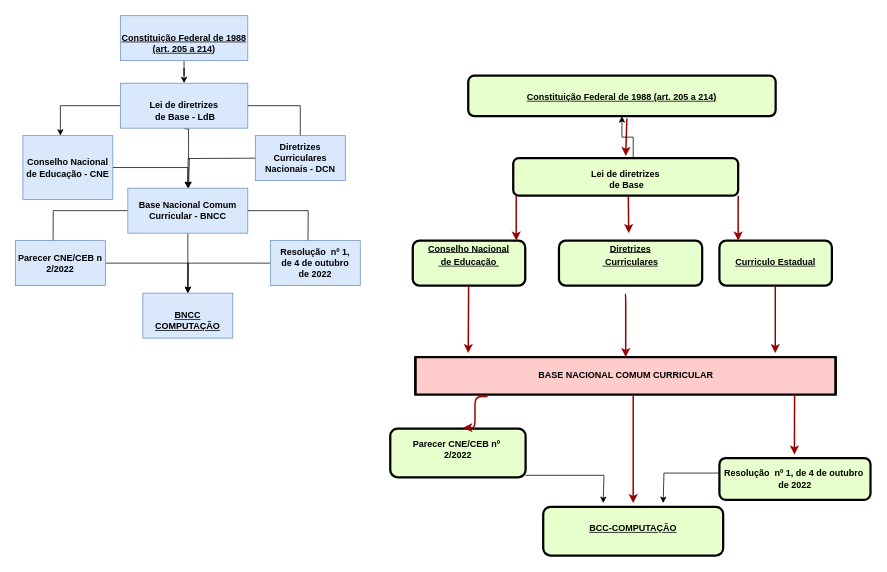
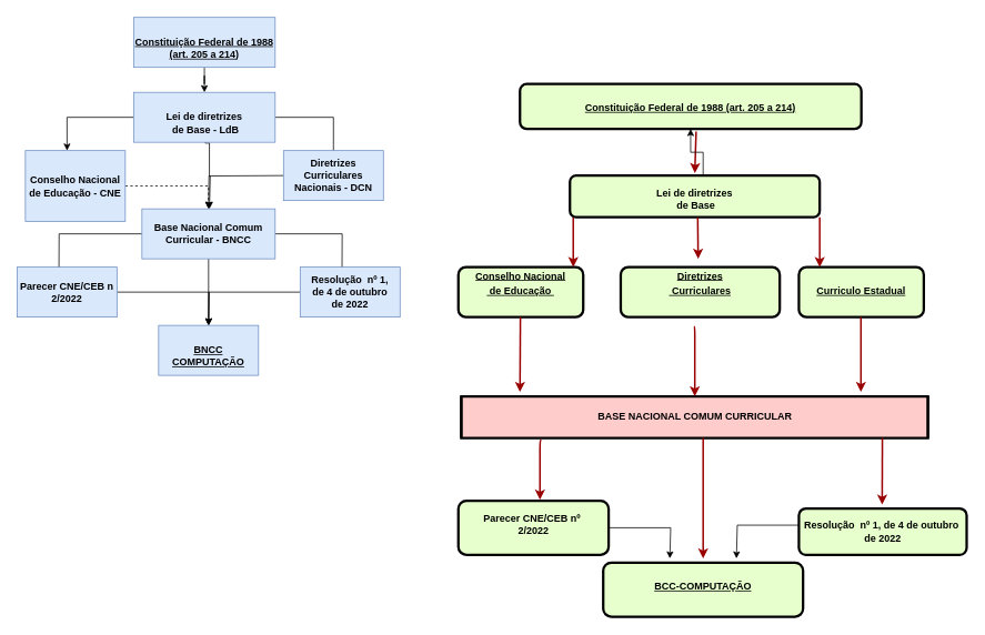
- <mxCell id="30" style="edgeStyle=orthogonalEdgeStyle;rounded=0;orthogonalLoop=1;jettySize=auto;html=1;entryX=0.5;entryY=0;entryDx=0;entryDy=0;" edge="1" parent="1" source="31" target="37"><mxGeometry relative="1" as="geometry" /></mxCell>
+ <mxCell id="30" style="edgeStyle=orthogonalEdgeStyle;rounded=0;orthogonalLoop=1;jettySize=auto;html=1;entryX=0.5;entryY=0;entryDx=0;entryDy=0;dashed=1;" edge="1" parent="1" source="31" target="37"><mxGeometry relative="1" as="geometry" /></mxCell>
- <mxCell id="8" value="&lt;div&gt;&lt;font style=&quot;vertical-align: inherit;&quot;&gt;&lt;font style=&quot;vertical-align: inherit;&quot;&gt;&lt;br&gt;&lt;/font&gt;&lt;/font&gt;&lt;/div&gt;&lt;font style=&quot;vertical-align: inherit;&quot;&gt;&lt;font style=&quot;vertical-align: inherit;&quot;&gt;&lt;font style=&quot;vertical-align: inherit;&quot;&gt;&lt;font style=&quot;vertical-align: inherit;&quot;&gt;Parecer CNE/CEB nº&amp;nbsp;&lt;/font&gt;&lt;/font&gt;&lt;/font&gt;&lt;/font&gt;&lt;div&gt;&lt;font style=&quot;vertical-align: inherit;&quot;&gt;&lt;font style=&quot;vertical-align: inherit;&quot;&gt;&lt;font style=&quot;vertical-align: inherit;&quot;&gt;&lt;font style=&quot;vertical-align: inherit;&quot;&gt;&lt;font style=&quot;vertical-align: inherit;&quot;&gt;&lt;font style=&quot;vertical-align: inherit;&quot;&gt;2/2022&lt;/font&gt;&lt;/font&gt;&lt;/font&gt;&lt;/font&gt;&lt;/font&gt;&lt;/font&gt;&lt;/div&gt;" style="verticalAlign=middle;align=center;overflow=fill;fontSize=12;fontFamily=Helvetica;html=1;rounded=1;fontStyle=1;strokeWidth=3;fillColor=#E6FFCC" parent="1" vertex="1"><mxGeometry x="520" y="570.64" width="180.5" height="65" as="geometry" /></mxCell>
+ <mxCell id="8" value="&lt;div&gt;&lt;font style=&quot;vertical-align: inherit;&quot;&gt;&lt;font style=&quot;vertical-align: inherit;&quot;&gt;&lt;br&gt;&lt;/font&gt;&lt;/font&gt;&lt;/div&gt;&lt;font style=&quot;vertical-align: inherit;&quot;&gt;&lt;font style=&quot;vertical-align: inherit;&quot;&gt;&lt;font style=&quot;vertical-align: inherit;&quot;&gt;&lt;font style=&quot;vertical-align: inherit;&quot;&gt;Parecer CNE/CEB nº&amp;nbsp;&lt;/font&gt;&lt;/font&gt;&lt;/font&gt;&lt;/font&gt;&lt;div&gt;&lt;font style=&quot;vertical-align: inherit;&quot;&gt;&lt;font style=&quot;vertical-align: inherit;&quot;&gt;&lt;font style=&quot;vertical-align: inherit;&quot;&gt;&lt;font style=&quot;vertical-align: inherit;&quot;&gt;&lt;font style=&quot;vertical-align: inherit;&quot;&gt;&lt;font style=&quot;vertical-align: inherit;&quot;&gt;2/2022&lt;/font&gt;&lt;/font&gt;&lt;/font&gt;&lt;/font&gt;&lt;/font&gt;&lt;/font&gt;&lt;/div&gt;" style="verticalAlign=middle;align=center;overflow=fill;fontSize=12;fontFamily=Helvetica;html=1;rounded=1;fontStyle=1;strokeWidth=3;fillColor=#E6FFCC" parent="1" vertex="1"><mxGeometry x="550" y="600.64" width="180.5" height="65" as="geometry" /></mxCell>
